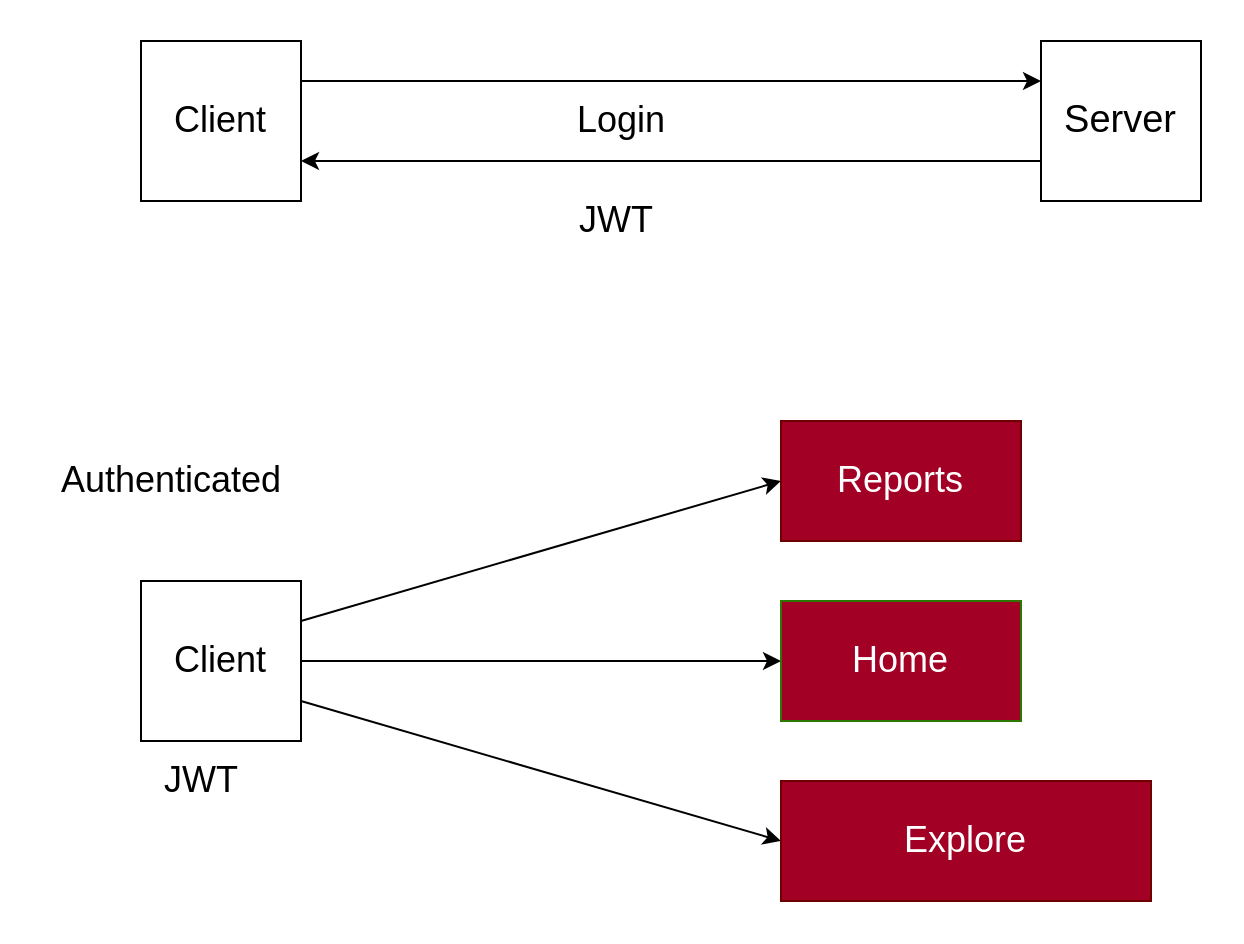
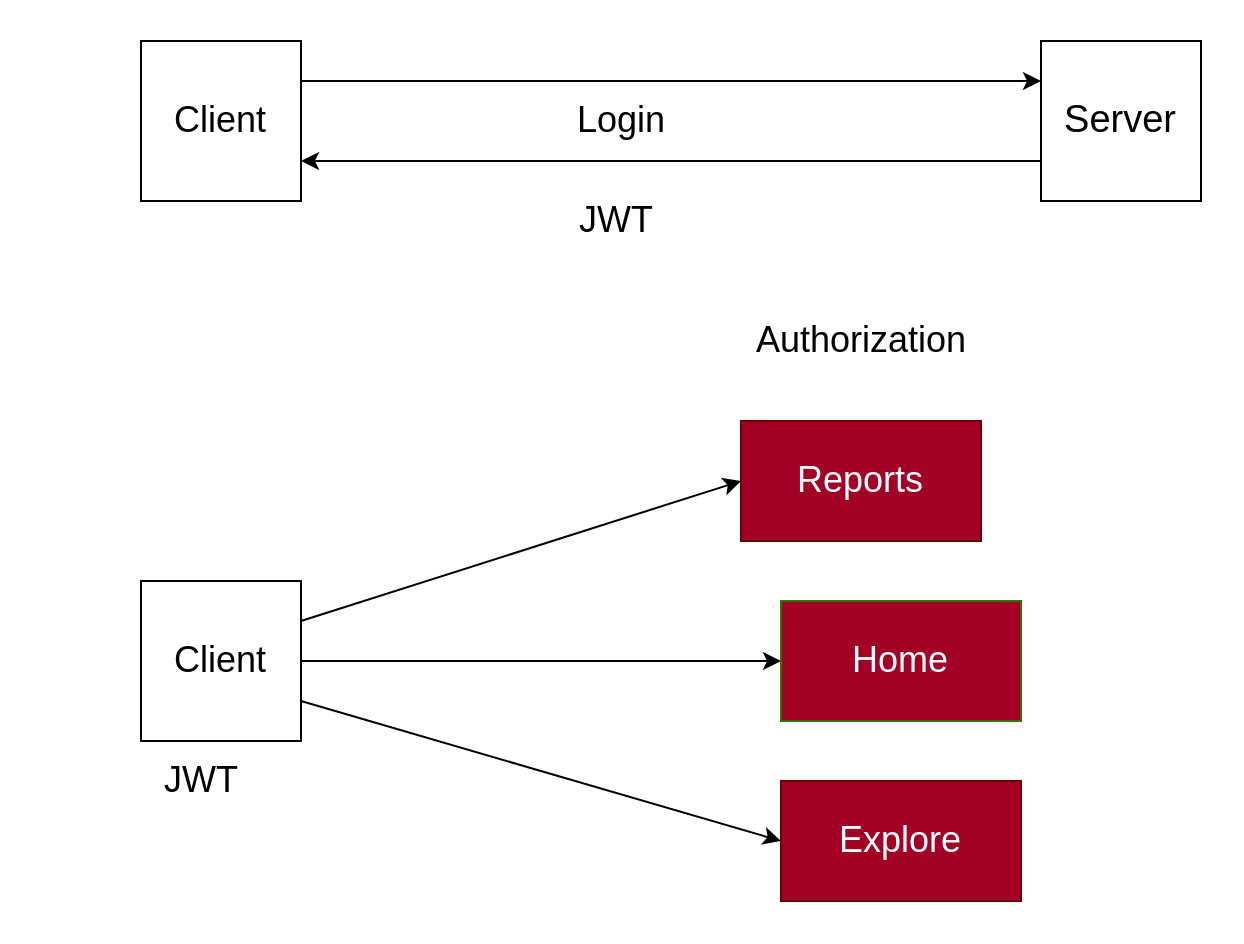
+ <mxCell id="17" value="Authorization" style="text;html=1;align=center;verticalAlign=middle;resizable=0;points=[];autosize=1;strokeColor=none;fillColor=none;fontSize=18;" vertex="1" parent="1"><mxGeometry x="365" y="150" width="130" height="40" as="geometry" /></mxCell>
- <mxCell id="16" value="Authenticated" style="text;html=1;align=center;verticalAlign=middle;resizable=0;points=[];autosize=1;strokeColor=none;fillColor=none;fontSize=18;" vertex="1" parent="1"><mxGeometry x="20" y="220" width="130" height="40" as="geometry" /></mxCell>
- <mxCell id="12" value="Reports" style="rounded=0;whiteSpace=wrap;html=1;fontSize=18;fillColor=#a20025;fontColor=#ffffff;strokeColor=#6F0000;" vertex="1" parent="1"><mxGeometry x="390" y="210" width="120" height="60" as="geometry" /></mxCell>
+ <mxCell id="12" value="Reports" style="rounded=0;whiteSpace=wrap;html=1;fontSize=18;fillColor=#a20025;fontColor=#ffffff;strokeColor=#6F0000;" vertex="1" parent="1"><mxGeometry x="370" y="210" width="120" height="60" as="geometry" /></mxCell>
- <mxCell id="14" value="Explore" style="rounded=0;whiteSpace=wrap;html=1;fontSize=18;fillColor=#a20025;fontColor=#ffffff;strokeColor=#6F0000;" vertex="1" parent="1"><mxGeometry x="390" y="390" width="185" height="60" as="geometry" /></mxCell>
+ <mxCell id="14" value="Explore" style="rounded=0;whiteSpace=wrap;html=1;fontSize=18;fillColor=#a20025;fontColor=#ffffff;strokeColor=#6F0000;" vertex="1" parent="1"><mxGeometry x="390" y="390" width="120" height="60" as="geometry" /></mxCell>
